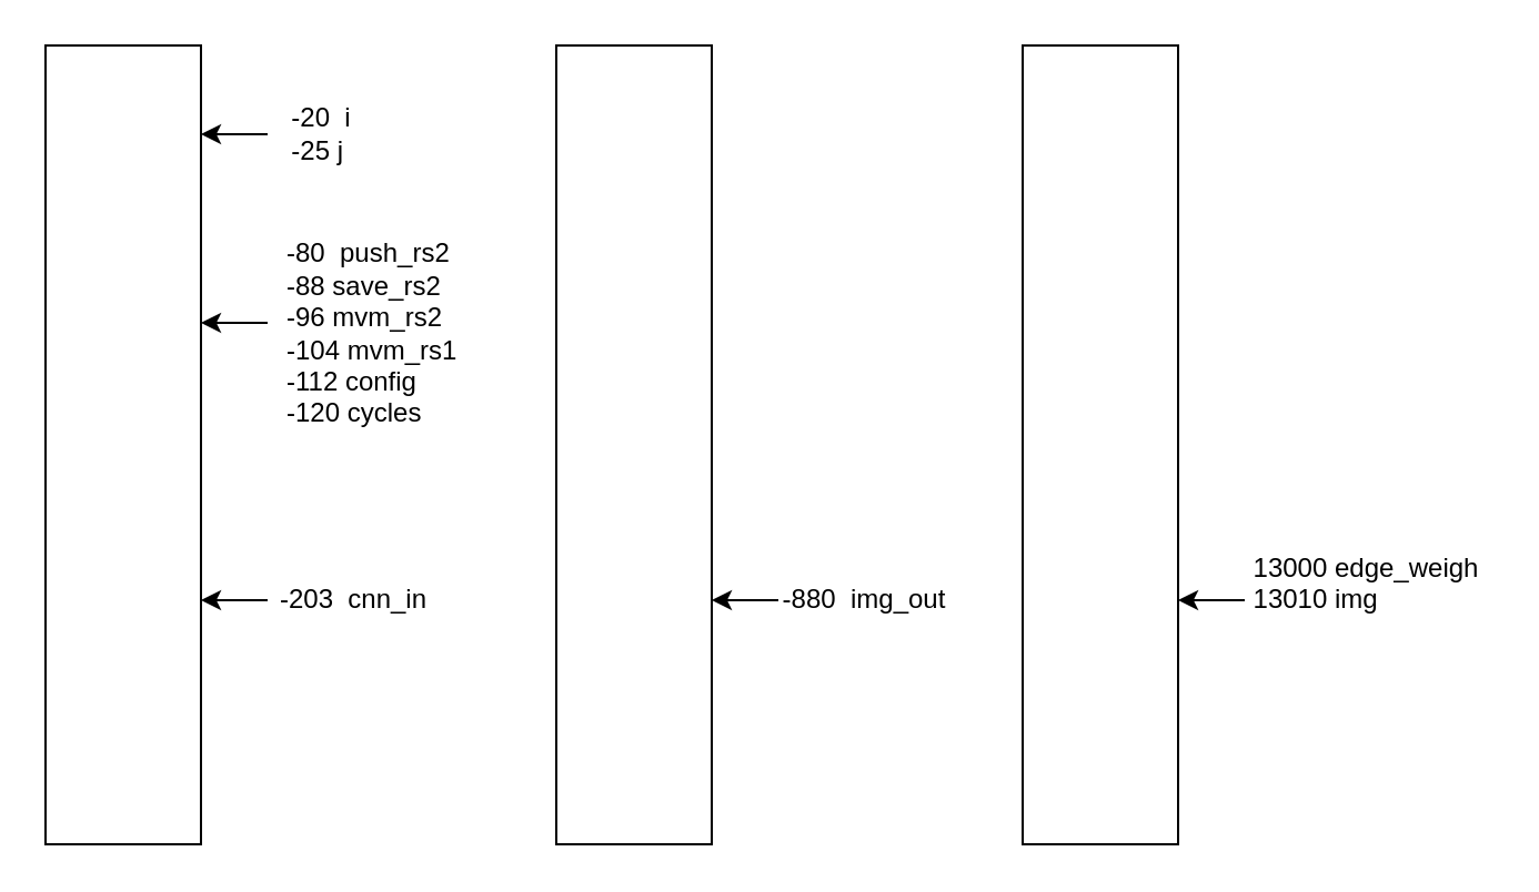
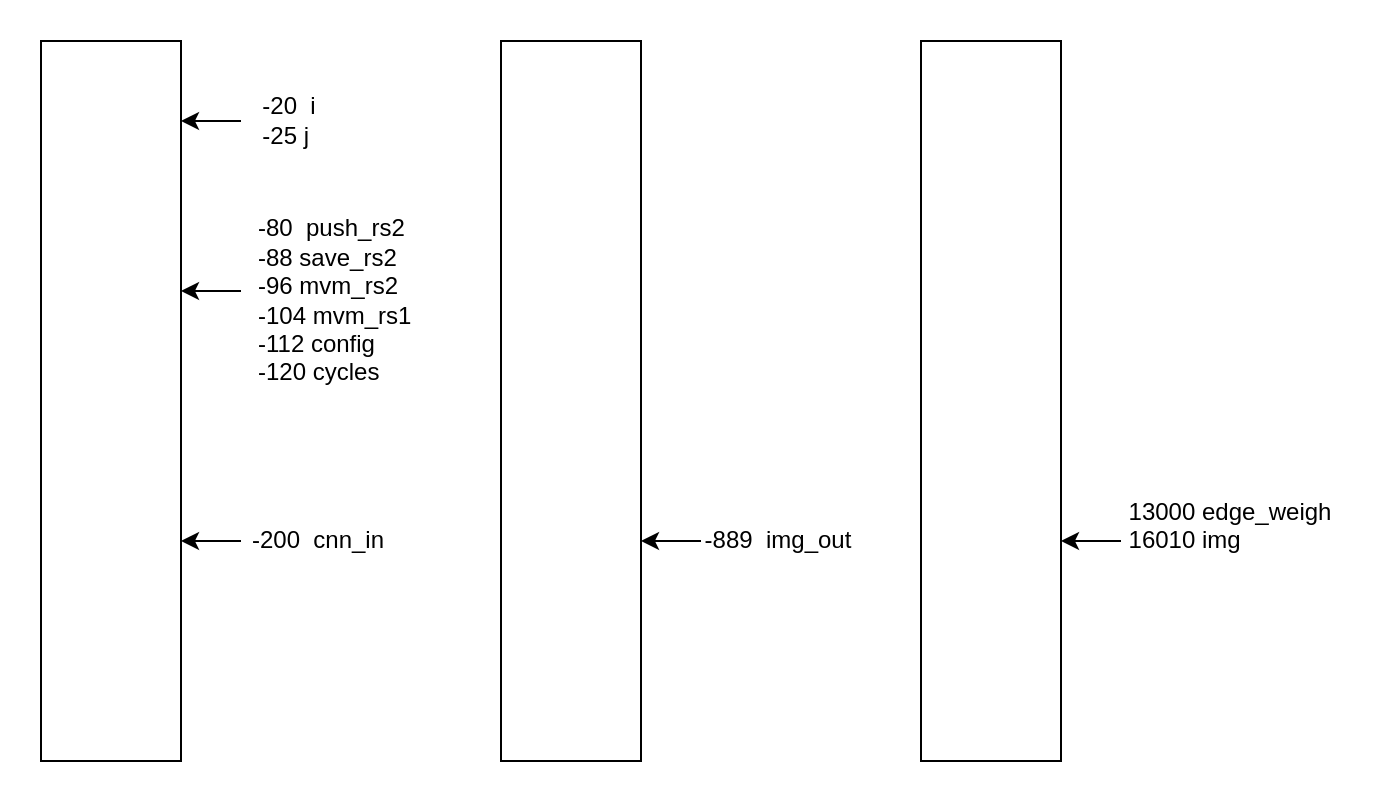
- <mxCell id="4" value="-203&amp;nbsp; cnn_in" style="text;html=1;strokeColor=none;fillColor=none;align=center;verticalAlign=middle;whiteSpace=wrap;rounded=0;" vertex="1" parent="1"><mxGeometry x="103" y="255" width="112" height="30" as="geometry" /></mxCell>
+ <mxCell id="4" value="-200&amp;nbsp; cnn_in" style="text;html=1;strokeColor=none;fillColor=none;align=center;verticalAlign=middle;whiteSpace=wrap;rounded=0;" vertex="1" parent="1"><mxGeometry x="103" y="255" width="112" height="30" as="geometry" /></mxCell>
- <mxCell id="7" value="-880&amp;nbsp; img_out" style="text;html=1;strokeColor=none;fillColor=none;align=center;verticalAlign=middle;whiteSpace=wrap;rounded=0;" vertex="1" parent="1"><mxGeometry x="333" y="255" width="112" height="30" as="geometry" /></mxCell>
+ <mxCell id="7" value="-889&amp;nbsp; img_out" style="text;html=1;strokeColor=none;fillColor=none;align=center;verticalAlign=middle;whiteSpace=wrap;rounded=0;" vertex="1" parent="1"><mxGeometry x="333" y="255" width="112" height="30" as="geometry" /></mxCell>
- <mxCell id="14" value="&lt;div style=&quot;text-align: left;&quot;&gt;&lt;span style=&quot;background-color: initial;&quot;&gt;13000 edge_weigh&lt;/span&gt;&lt;/div&gt;&lt;div style=&quot;text-align: left;&quot;&gt;&lt;span style=&quot;background-color: initial;&quot;&gt;13010 img&lt;/span&gt;&lt;/div&gt;&lt;div style=&quot;text-align: left;&quot;&gt;&lt;span style=&quot;background-color: initial;&quot;&gt;&lt;br&gt;&lt;/span&gt;&lt;/div&gt;" style="text;html=1;strokeColor=none;fillColor=none;align=center;verticalAlign=middle;whiteSpace=wrap;rounded=0;" vertex="1" parent="1"><mxGeometry x="559" y="255" width="112" height="30" as="geometry" /></mxCell>
+ <mxCell id="14" value="&lt;div style=&quot;text-align: left;&quot;&gt;&lt;span style=&quot;background-color: initial;&quot;&gt;13000 edge_weigh&lt;/span&gt;&lt;/div&gt;&lt;div style=&quot;text-align: left;&quot;&gt;&lt;span style=&quot;background-color: initial;&quot;&gt;16010 img&lt;/span&gt;&lt;/div&gt;&lt;div style=&quot;text-align: left;&quot;&gt;&lt;span style=&quot;background-color: initial;&quot;&gt;&lt;br&gt;&lt;/span&gt;&lt;/div&gt;" style="text;html=1;strokeColor=none;fillColor=none;align=center;verticalAlign=middle;whiteSpace=wrap;rounded=0;" vertex="1" parent="1"><mxGeometry x="559" y="255" width="112" height="30" as="geometry" /></mxCell>
